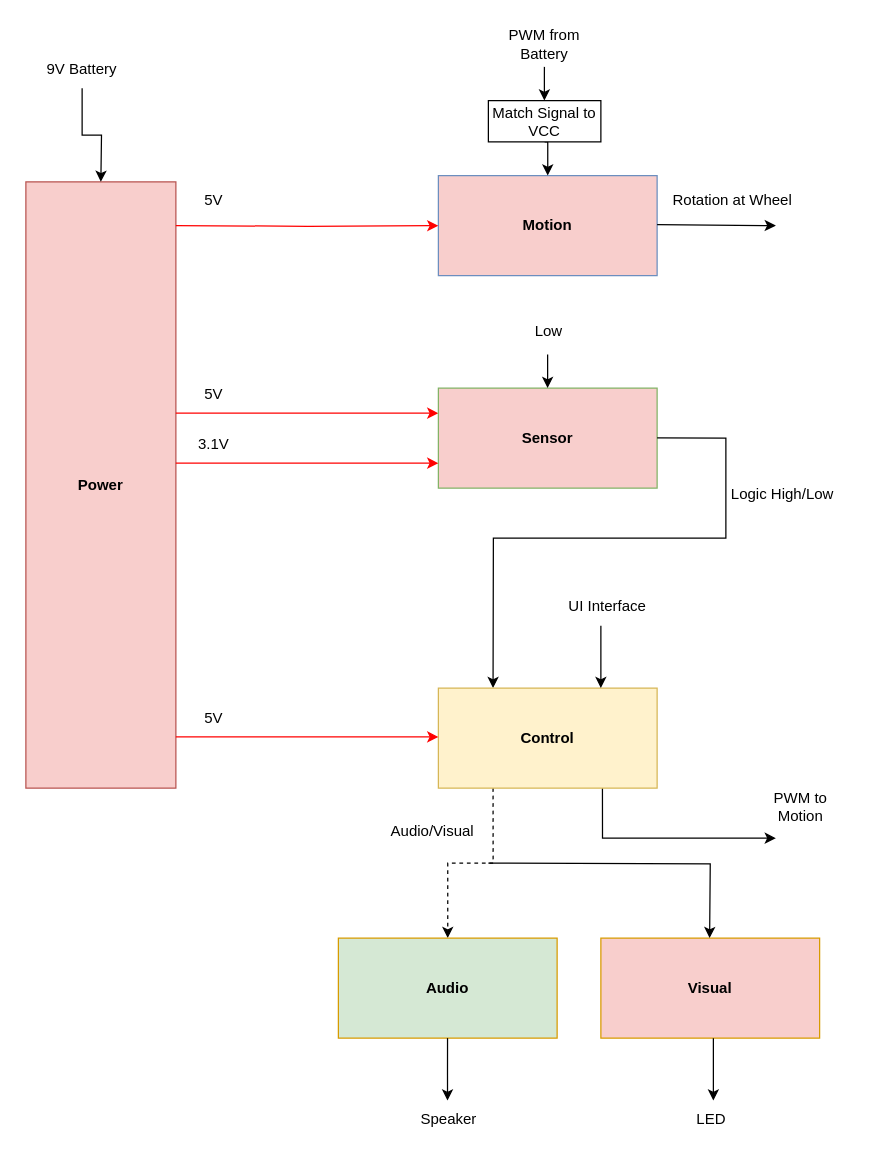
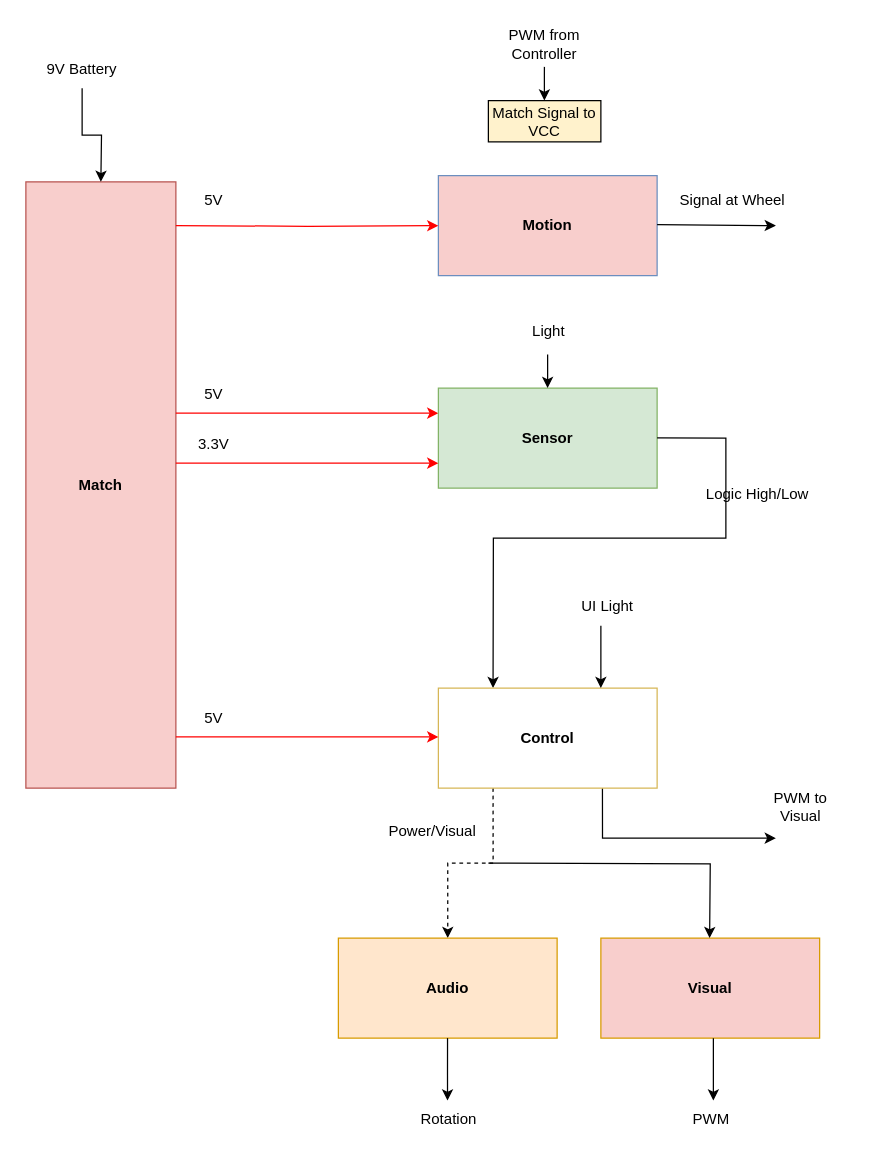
- <mxCell id="12" value="PWM from Battery" style="text;html=1;align=center;verticalAlign=middle;whiteSpace=wrap;rounded=0;" vertex="1" parent="1"><mxGeometry x="405" y="20" width="60" height="30" as="geometry" /></mxCell>
+ <mxCell id="12" value="PWM from Controller" style="text;html=1;align=center;verticalAlign=middle;whiteSpace=wrap;rounded=0;" vertex="1" parent="1"><mxGeometry x="405" y="20" width="60" height="30" as="geometry" /></mxCell>
- <mxCell id="10" value="Match Signal to VCC" style="rounded=0;whiteSpace=wrap;html=1;" vertex="1" parent="1"><mxGeometry x="390" y="80" width="90" height="33" as="geometry" /></mxCell>
+ <mxCell id="10" value="Match Signal to VCC" style="rounded=0;whiteSpace=wrap;html=1;fillColor=#fff2cc;" vertex="1" parent="1"><mxGeometry x="390" y="80" width="90" height="33" as="geometry" /></mxCell>
- <mxCell id="9" style="edgeStyle=orthogonalEdgeStyle;rounded=0;orthogonalLoop=1;jettySize=auto;html=1;exitX=0.5;exitY=1;exitDx=0;exitDy=0;entryX=0.5;entryY=0;entryDx=0;entryDy=0;" edge="1" parent="1" source="10" target="8"><mxGeometry relative="1" as="geometry" /></mxCell>
- <mxCell id="14" value="Rotation at Wheel" style="text;html=1;align=center;verticalAlign=middle;resizable=0;points=[];autosize=1;strokeColor=none;fillColor=none;" vertex="1" parent="1"><mxGeometry x="525" y="145" width="120" height="30" as="geometry" /></mxCell>
+ <mxCell id="14" value="Signal at Wheel" style="text;html=1;align=center;verticalAlign=middle;resizable=0;points=[];autosize=1;strokeColor=none;fillColor=none;" vertex="1" parent="1"><mxGeometry x="525" y="145" width="120" height="30" as="geometry" /></mxCell>
- <mxCell id="20" value="Low" style="text;html=1;align=center;verticalAlign=middle;resizable=0;points=[];autosize=1;strokeColor=none;fillColor=none;" vertex="1" parent="1"><mxGeometry x="412.5" y="250" width="50" height="30" as="geometry" /></mxCell>
+ <mxCell id="20" value="Light" style="text;html=1;align=center;verticalAlign=middle;resizable=0;points=[];autosize=1;strokeColor=none;fillColor=none;" vertex="1" parent="1"><mxGeometry x="412.5" y="250" width="50" height="30" as="geometry" /></mxCell>
- <mxCell id="16" value="&lt;b&gt;Sensor&lt;/b&gt;" style="rounded=0;whiteSpace=wrap;html=1;fillColor=#f8cecc;strokeColor=#82b366;" vertex="1" parent="1"><mxGeometry x="350" y="310" width="175" height="80" as="geometry" /></mxCell>
+ <mxCell id="16" value="&lt;b&gt;Sensor&lt;/b&gt;" style="rounded=0;whiteSpace=wrap;html=1;fillColor=#d5e8d4;strokeColor=#82b366;" vertex="1" parent="1"><mxGeometry x="350" y="310" width="175" height="80" as="geometry" /></mxCell>
- <mxCell id="5" value="3.1V" style="text;html=1;align=center;verticalAlign=middle;resizable=0;points=[];autosize=1;strokeColor=none;fillColor=none;" vertex="1" parent="1"><mxGeometry x="145" y="340" width="50" height="30" as="geometry" /></mxCell>
+ <mxCell id="5" value="3.3V" style="text;html=1;align=center;verticalAlign=middle;resizable=0;points=[];autosize=1;strokeColor=none;fillColor=none;" vertex="1" parent="1"><mxGeometry x="145" y="340" width="50" height="30" as="geometry" /></mxCell>
- <mxCell id="2" value="&lt;b&gt;Power&lt;/b&gt;" style="rounded=0;whiteSpace=wrap;html=1;fillColor=#f8cecc;strokeColor=#b85450;" vertex="1" parent="1"><mxGeometry x="20" y="145" width="120" height="485" as="geometry" /></mxCell>
+ <mxCell id="2" value="&lt;b&gt;Match&lt;/b&gt;" style="rounded=0;whiteSpace=wrap;html=1;fillColor=#f8cecc;strokeColor=#b85450;" vertex="1" parent="1"><mxGeometry x="20" y="145" width="120" height="485" as="geometry" /></mxCell>
- <mxCell id="22" value="Logic High/Low" style="text;html=1;align=center;verticalAlign=middle;resizable=0;points=[];autosize=1;strokeColor=none;fillColor=none;" vertex="1" parent="1"><mxGeometry x="570" y="380" width="110" height="30" as="geometry" /></mxCell>
+ <mxCell id="22" value="Logic High/Low" style="text;html=1;align=center;verticalAlign=middle;resizable=0;points=[];autosize=1;strokeColor=none;fillColor=none;" vertex="1" parent="1"><mxGeometry x="550" y="380" width="110" height="30" as="geometry" /></mxCell>
- <mxCell id="34" value="UI Interface" style="text;html=1;align=center;verticalAlign=middle;resizable=0;points=[];autosize=1;strokeColor=none;fillColor=none;" vertex="1" parent="1"><mxGeometry x="440" y="470" width="90" height="30" as="geometry" /></mxCell>
+ <mxCell id="34" value="UI Light" style="text;html=1;align=center;verticalAlign=middle;resizable=0;points=[];autosize=1;strokeColor=none;fillColor=none;" vertex="1" parent="1"><mxGeometry x="440" y="470" width="90" height="30" as="geometry" /></mxCell>
- <mxCell id="25" value="&lt;b&gt;Control&lt;/b&gt;" style="rounded=0;whiteSpace=wrap;html=1;fillColor=#fff2cc;strokeColor=#d6b656;" vertex="1" parent="1"><mxGeometry x="350" y="550" width="175" height="80" as="geometry" /></mxCell>
+ <mxCell id="25" value="&lt;b&gt;Control&lt;/b&gt;" style="rounded=0;whiteSpace=wrap;html=1;fillColor=#ffffff;strokeColor=#d6b656;" vertex="1" parent="1"><mxGeometry x="350" y="550" width="175" height="80" as="geometry" /></mxCell>
- <mxCell id="32" value="PWM to Motion" style="text;html=1;align=center;verticalAlign=middle;whiteSpace=wrap;rounded=0;" vertex="1" parent="1"><mxGeometry x="610" y="630" width="60" height="30" as="geometry" /></mxCell>
+ <mxCell id="32" value="PWM to Visual" style="text;html=1;align=center;verticalAlign=middle;whiteSpace=wrap;rounded=0;" vertex="1" parent="1"><mxGeometry x="610" y="630" width="60" height="30" as="geometry" /></mxCell>
- <mxCell id="31" value="Audio/Visual" style="text;html=1;align=center;verticalAlign=middle;resizable=0;points=[];autosize=1;strokeColor=none;fillColor=none;" vertex="1" parent="1"><mxGeometry x="300" y="650" width="90" height="30" as="geometry" /></mxCell>
+ <mxCell id="31" value="Power/Visual" style="text;html=1;align=center;verticalAlign=middle;resizable=0;points=[];autosize=1;strokeColor=none;fillColor=none;" vertex="1" parent="1"><mxGeometry x="300" y="650" width="90" height="30" as="geometry" /></mxCell>
- <mxCell id="26" value="&lt;b&gt;Audio&lt;/b&gt;" style="rounded=0;whiteSpace=wrap;html=1;fillColor=#d5e8d4;strokeColor=#d79b00;" vertex="1" parent="1"><mxGeometry x="270" y="750" width="175" height="80" as="geometry" /></mxCell>
+ <mxCell id="26" value="&lt;b&gt;Audio&lt;/b&gt;" style="rounded=0;whiteSpace=wrap;html=1;fillColor=#ffe6cc;strokeColor=#d79b00;" vertex="1" parent="1"><mxGeometry x="270" y="750" width="175" height="80" as="geometry" /></mxCell>
- <mxCell id="36" value="Speaker" style="text;html=1;align=center;verticalAlign=middle;resizable=0;points=[];autosize=1;strokeColor=none;fillColor=none;" vertex="1" parent="1"><mxGeometry x="322.5" y="880" width="70" height="30" as="geometry" /></mxCell>
+ <mxCell id="36" value="Rotation" style="text;html=1;align=center;verticalAlign=middle;resizable=0;points=[];autosize=1;strokeColor=none;fillColor=none;" vertex="1" parent="1"><mxGeometry x="322.5" y="880" width="70" height="30" as="geometry" /></mxCell>
- <mxCell id="37" value="LED" style="text;html=1;align=center;verticalAlign=middle;resizable=0;points=[];autosize=1;strokeColor=none;fillColor=none;" vertex="1" parent="1"><mxGeometry x="542.5" y="880" width="50" height="30" as="geometry" /></mxCell>
+ <mxCell id="37" value="PWM" style="text;html=1;align=center;verticalAlign=middle;resizable=0;points=[];autosize=1;strokeColor=none;fillColor=none;" vertex="1" parent="1"><mxGeometry x="542.5" y="880" width="50" height="30" as="geometry" /></mxCell>
